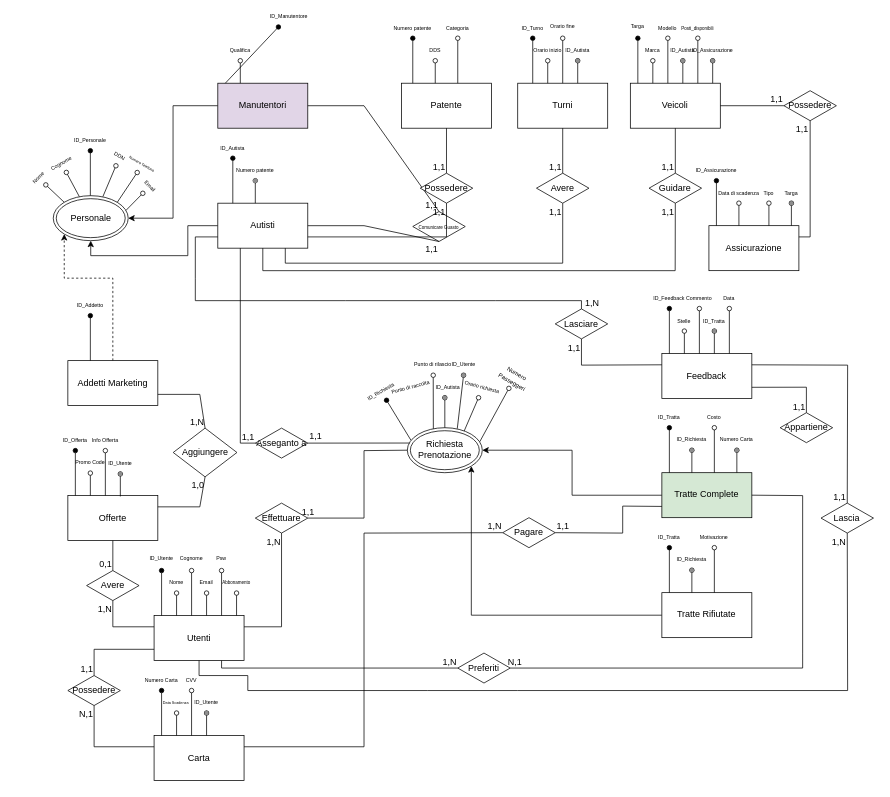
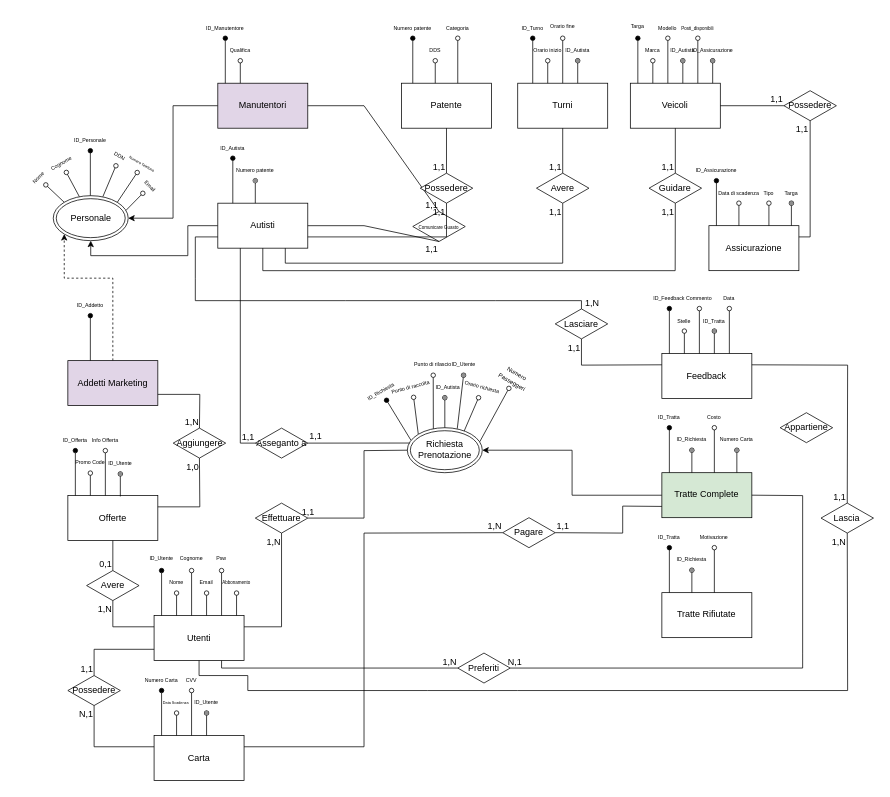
- <mxCell id="20" value="&lt;font style=&quot;font-size: 7px;&quot;&gt;ID_Manutentore&lt;/font&gt;" style="text;html=1;strokeColor=none;fillColor=none;align=center;verticalAlign=middle;whiteSpace=wrap;rounded=0;" vertex="1" parent="1"><mxGeometry x="355" y="5" width="60" height="30" as="geometry" /></mxCell>
+ <mxCell id="20" value="&lt;font style=&quot;font-size: 7px;&quot;&gt;ID_Manutentore&lt;/font&gt;" style="text;html=1;strokeColor=none;fillColor=none;align=center;verticalAlign=middle;whiteSpace=wrap;rounded=0;" vertex="1" parent="1"><mxGeometry x="270" y="20" width="60" height="30" as="geometry" /></mxCell>
- <mxCell id="24" value="Addetti Marketing" style="rounded=0;whiteSpace=wrap;html=1;" vertex="1" parent="1"><mxGeometry x="90" y="480" width="120" height="60" as="geometry" /></mxCell>
+ <mxCell id="24" value="Addetti Marketing" style="rounded=0;whiteSpace=wrap;html=1;fillColor=#e1d5e7;" vertex="1" parent="1"><mxGeometry x="90" y="480" width="120" height="60" as="geometry" /></mxCell>
- <mxCell id="219" value="" style="endArrow=none;html=1;rounded=0;exitX=1;exitY=0.75;exitDx=0;exitDy=0;entryX=0.5;entryY=0;entryDx=0;entryDy=0;" edge="1" parent="1" source="201" target="218"><mxGeometry relative="1" as="geometry"><mxPoint x="1040" y="509.45" as="sourcePoint" /><mxPoint x="1200" y="509.45" as="targetPoint" /><Array as="points"><mxPoint x="1075" y="515.45" /></Array></mxGeometry></mxCell>
- <mxCell id="220" value="1,1" style="resizable=0;html=1;whiteSpace=wrap;align=right;verticalAlign=bottom;" connectable="0" vertex="1" parent="219"><mxGeometry x="1" relative="1" as="geometry" /></mxCell>
+ <mxCell id="115" value="" style="endArrow=oval;html=1;rounded=0;exitX=0;exitY=0;exitDx=0;exitDy=0;endFill=0;entryX=0.5;entryY=1;entryDx=0;entryDy=0;" edge="1" source="128" target="116" parent="1"><mxGeometry width="50" height="50" relative="1" as="geometry"><mxPoint x="557.25" y="559.45" as="sourcePoint" /><mxPoint x="557.25" y="529.45" as="targetPoint" /></mxGeometry></mxCell>
- <mxCell id="62" value="Aggiungere" style="shape=rhombus;perimeter=rhombusPerimeter;whiteSpace=wrap;html=1;align=center;" vertex="1" parent="1"><mxGeometry x="230.51" y="570" width="85" height="65" as="geometry" /></mxCell>
+ <mxCell id="62" value="Aggiungere" style="shape=rhombus;perimeter=rhombusPerimeter;whiteSpace=wrap;html=1;align=center;" vertex="1" parent="1"><mxGeometry x="230.51" y="570" width="70" height="40" as="geometry" /></mxCell>
- <mxCell id="172" style="edgeStyle=orthogonalEdgeStyle;rounded=0;orthogonalLoop=1;jettySize=auto;html=1;entryX=1;entryY=1;entryDx=0;entryDy=0;" edge="1" parent="1" source="173" target="128"><mxGeometry relative="1" as="geometry" /></mxCell>
